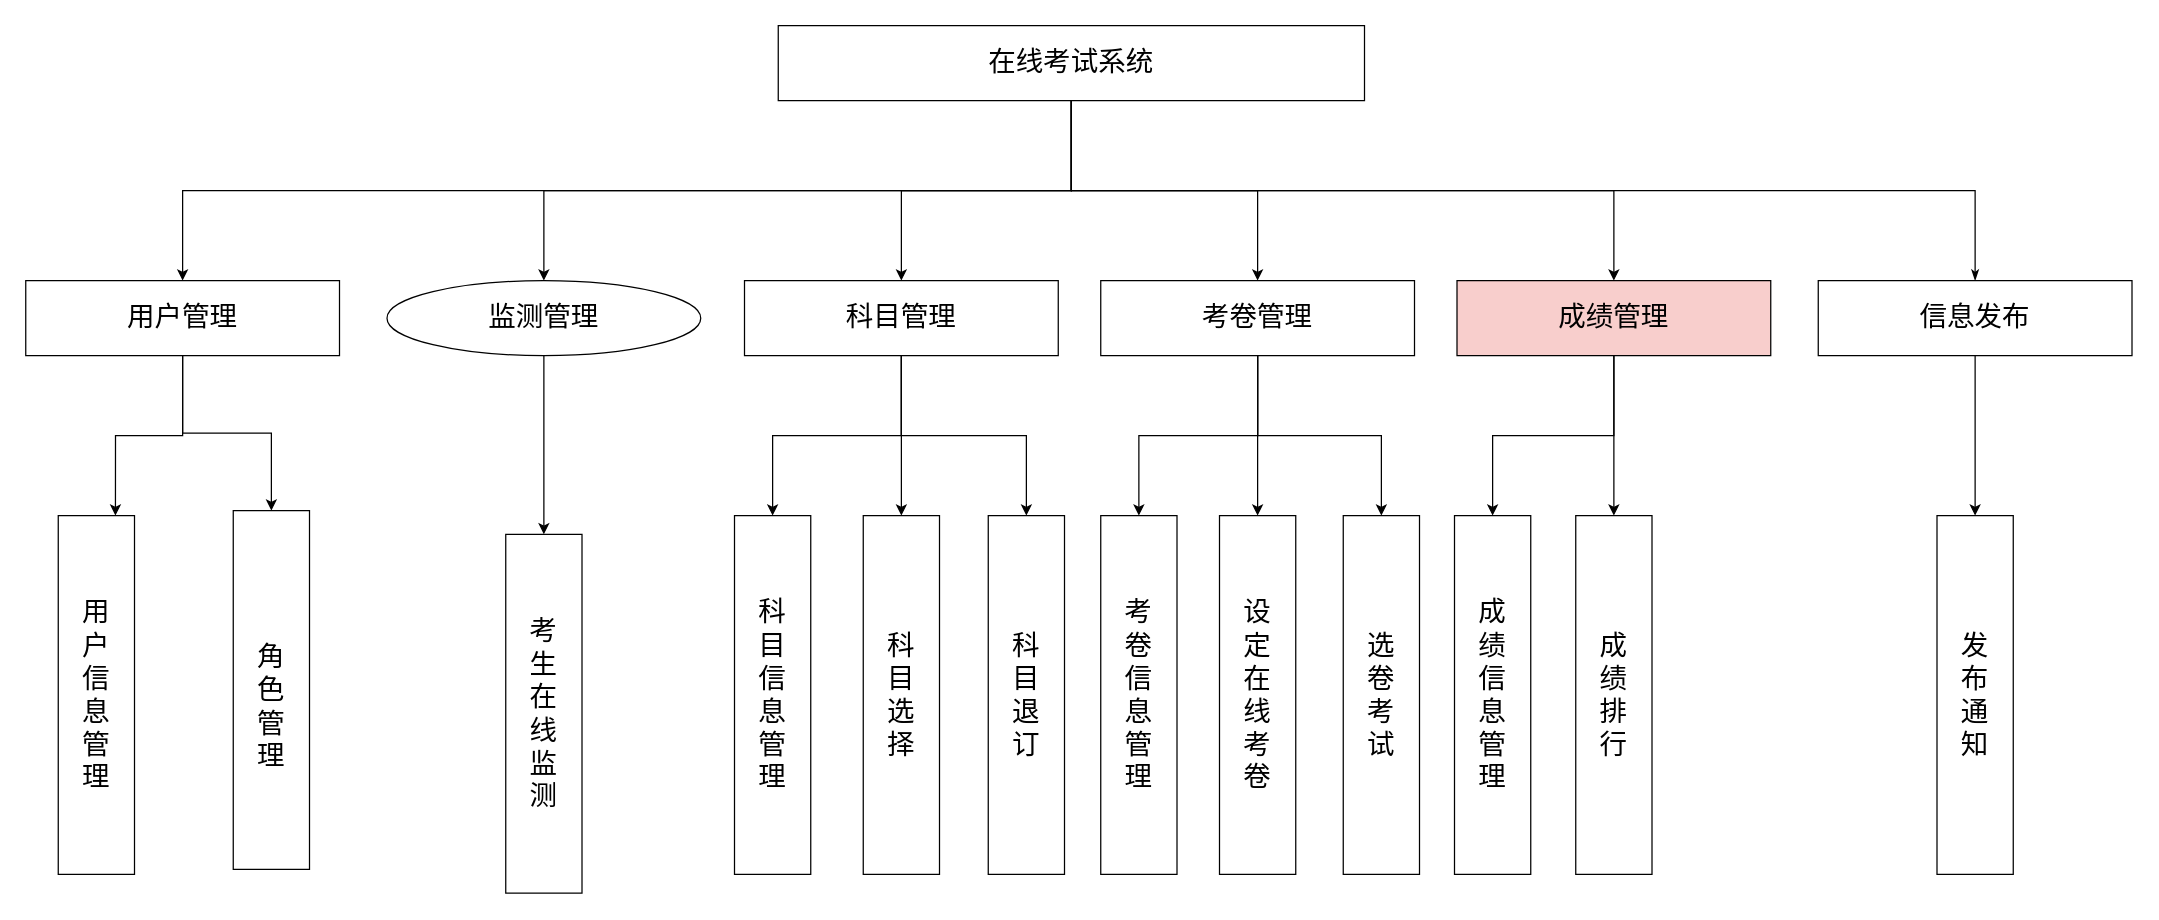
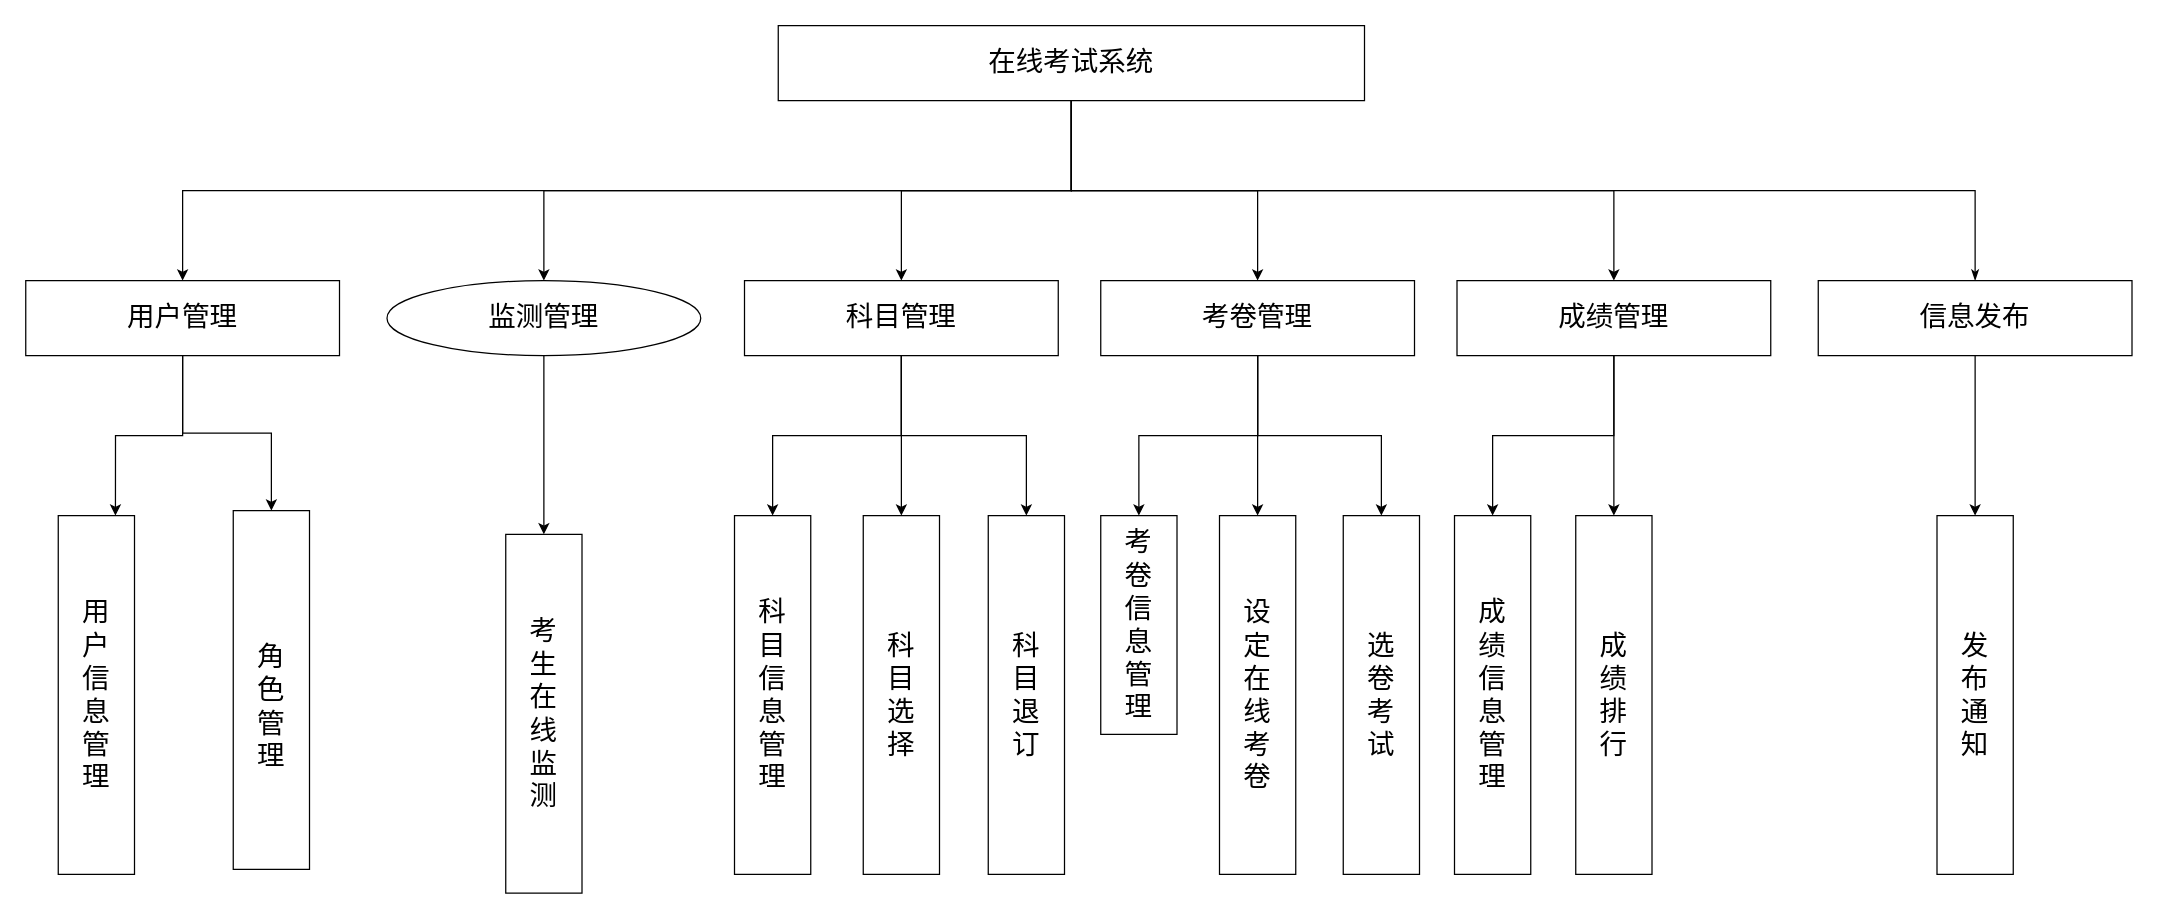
- <mxCell id="25" value="&lt;font style=&quot;font-size: 22px&quot;&gt;成绩管理&lt;/font&gt;" style="rounded=0;whiteSpace=wrap;html=1;fillColor=#f8cecc;" vertex="1" parent="1"><mxGeometry x="1165" y="224" width="251" height="60" as="geometry" /></mxCell>
+ <mxCell id="25" value="&lt;font style=&quot;font-size: 22px&quot;&gt;成绩管理&lt;/font&gt;" style="rounded=0;whiteSpace=wrap;html=1;" vertex="1" parent="1"><mxGeometry x="1165" y="224" width="251" height="60" as="geometry" /></mxCell>
- <mxCell id="33" value="&lt;font style=&quot;font-size: 22px&quot;&gt;考&lt;br&gt;卷&lt;br&gt;信&lt;br&gt;息&lt;br&gt;管&lt;br&gt;理&lt;/font&gt;" style="rounded=0;whiteSpace=wrap;html=1;" vertex="1" parent="1"><mxGeometry x="880" y="412" width="61" height="287" as="geometry" /></mxCell>
+ <mxCell id="33" value="&lt;font style=&quot;font-size: 22px&quot;&gt;考&lt;br&gt;卷&lt;br&gt;信&lt;br&gt;息&lt;br&gt;管&lt;br&gt;理&lt;/font&gt;" style="rounded=0;whiteSpace=wrap;html=1;" vertex="1" parent="1"><mxGeometry x="880" y="412" width="61" height="175" as="geometry" /></mxCell>
